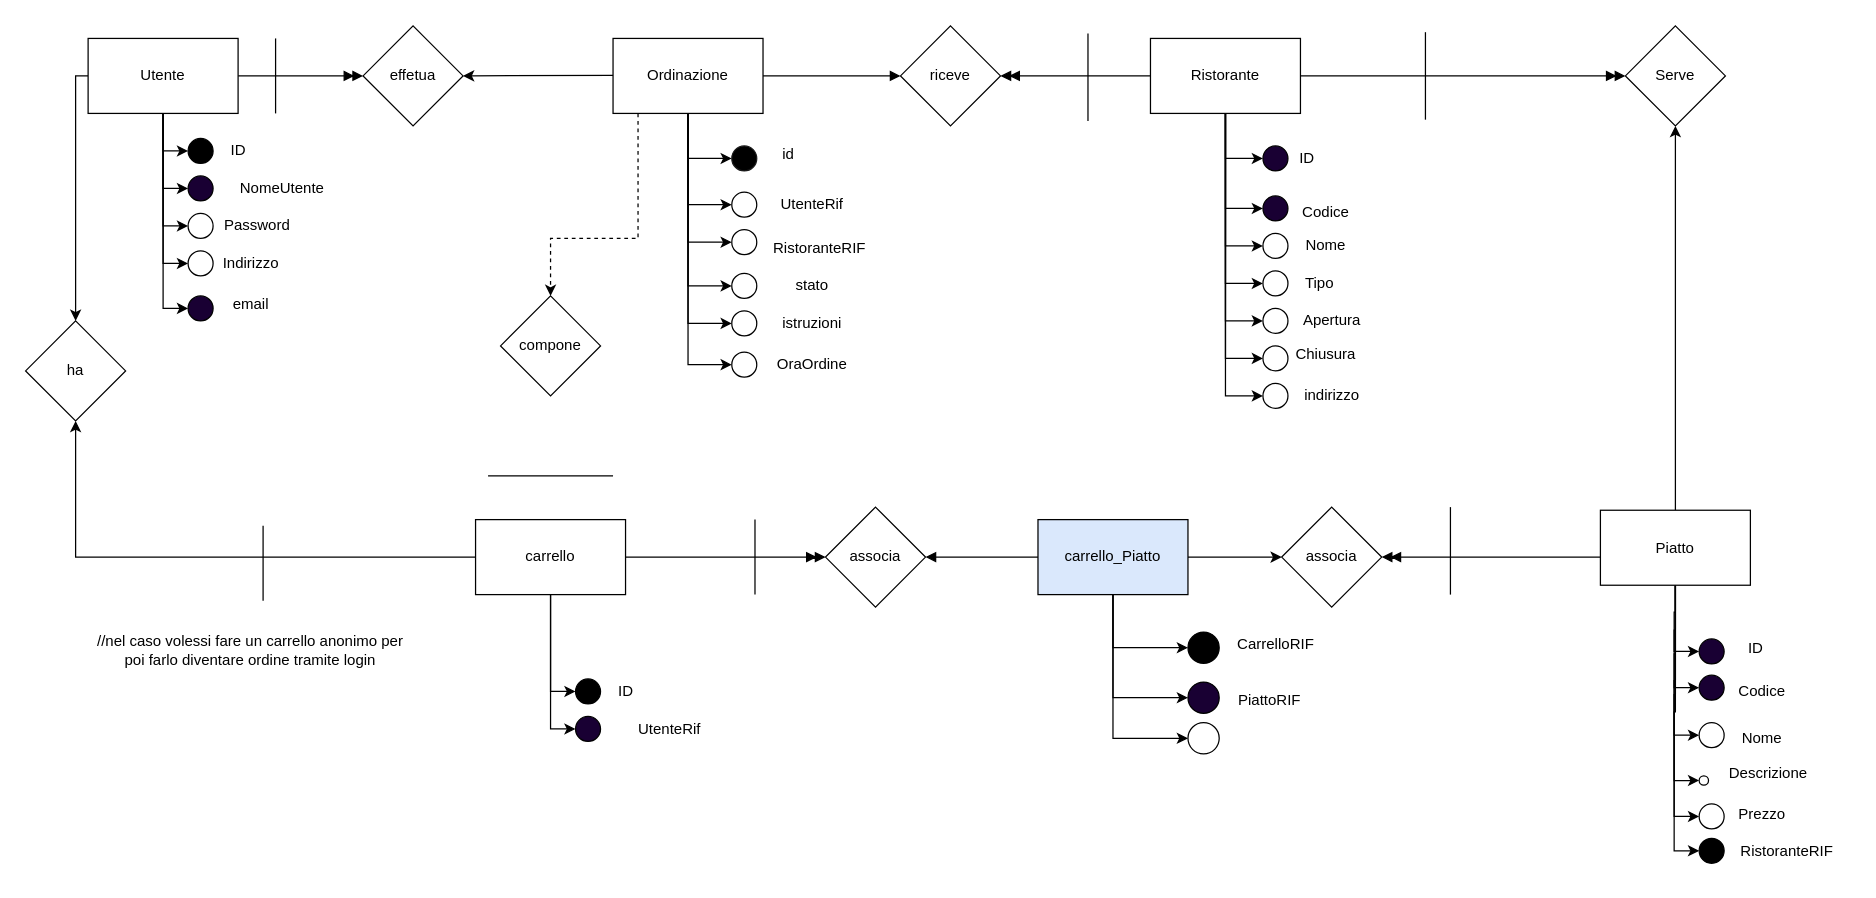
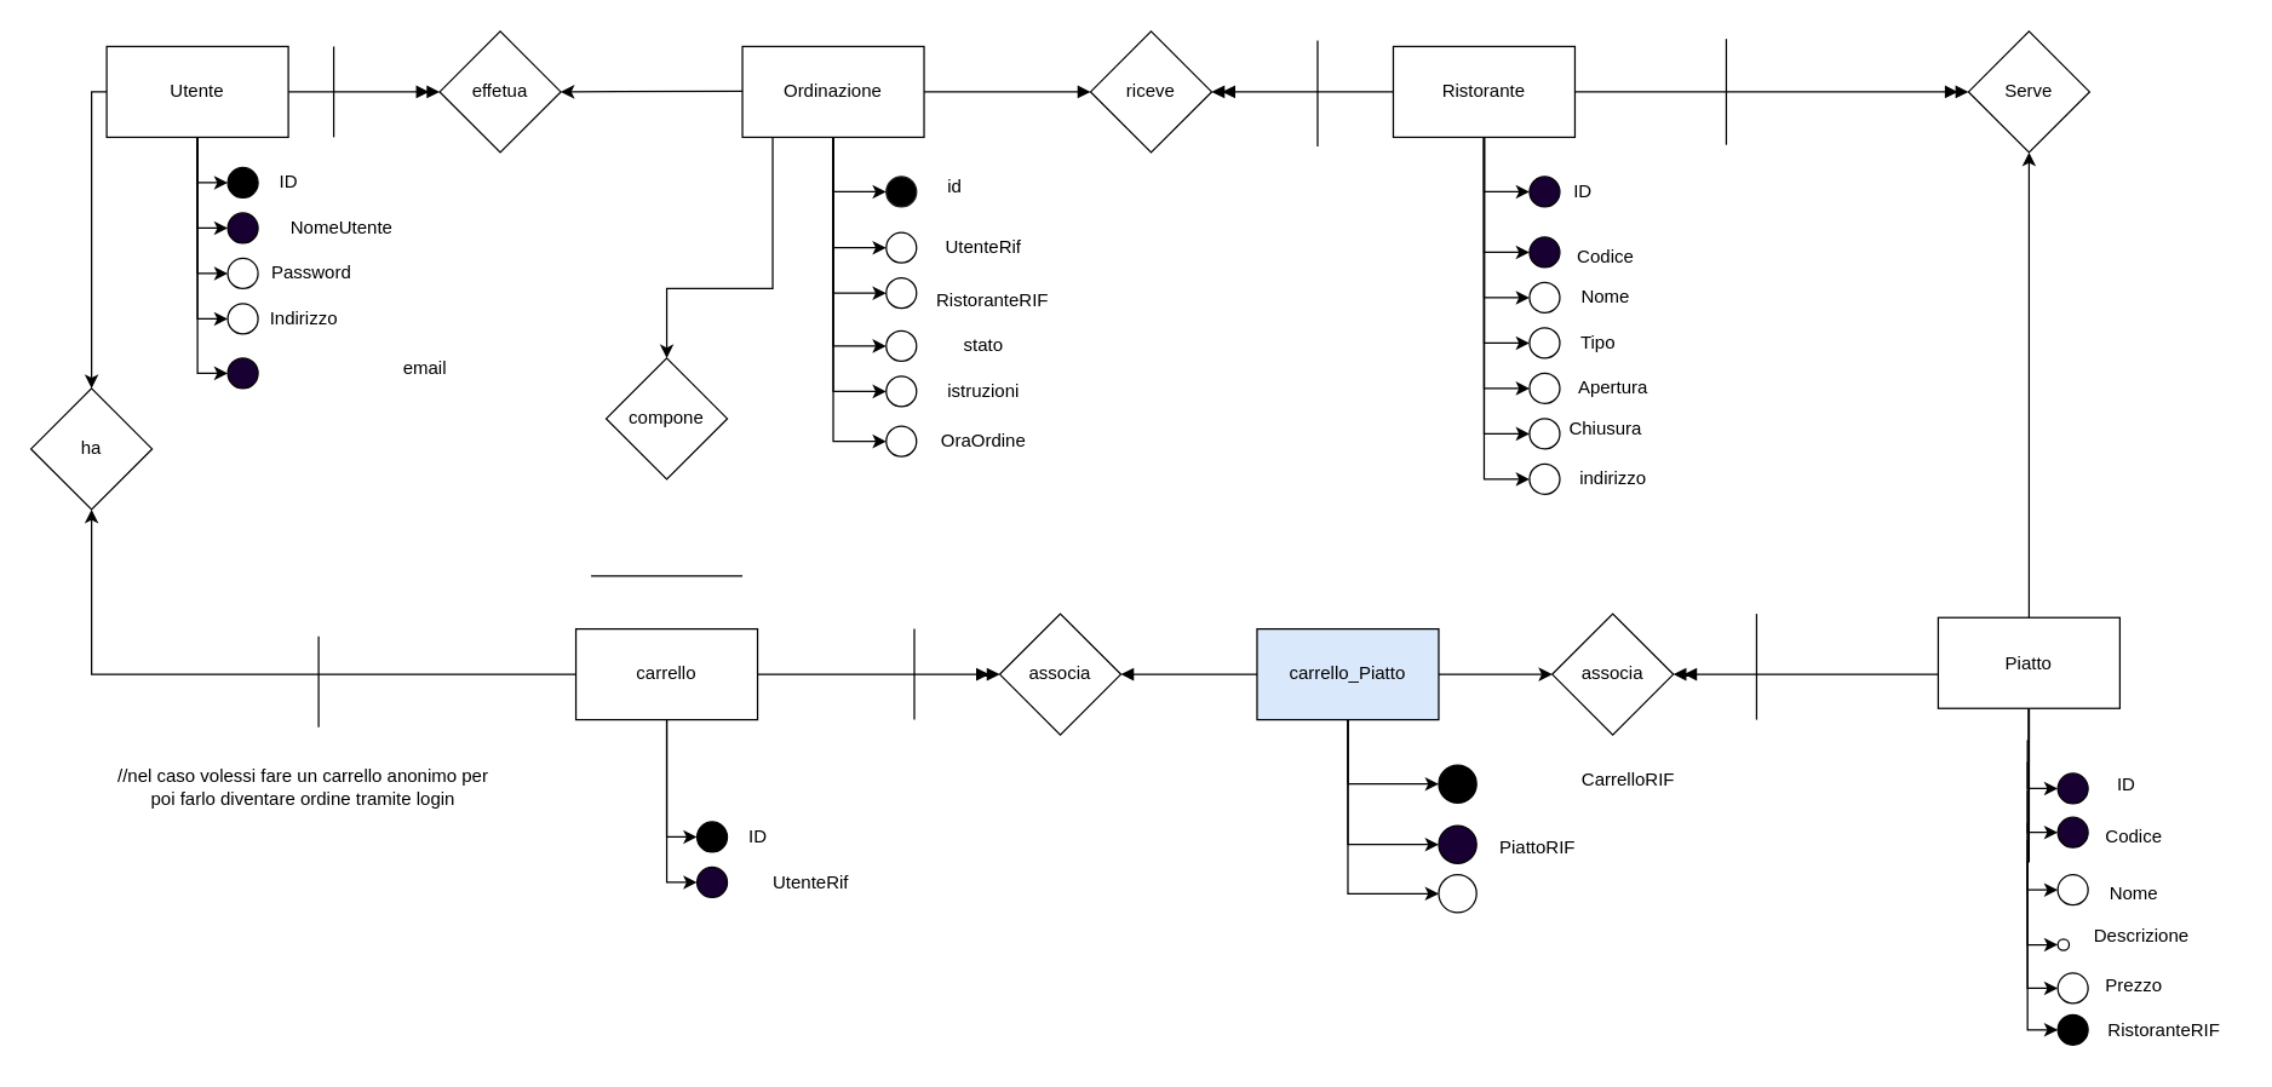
- <mxCell id="27" style="edgeStyle=orthogonalEdgeStyle;rounded=0;orthogonalLoop=1;jettySize=auto;html=1;entryX=0.5;entryY=0;entryDx=0;entryDy=0;dashed=1;" parent="1" source="28" target="116" edge="1"><mxGeometry relative="1" as="geometry"><Array as="points"><mxPoint x="510" y="190" /><mxPoint x="440" y="190" /></Array></mxGeometry></mxCell>
+ <mxCell id="27" style="edgeStyle=orthogonalEdgeStyle;rounded=0;orthogonalLoop=1;jettySize=auto;html=1;entryX=0.5;entryY=0;entryDx=0;entryDy=0;" parent="1" source="28" target="116" edge="1"><mxGeometry relative="1" as="geometry"><Array as="points"><mxPoint x="510" y="190" /><mxPoint x="440" y="190" /></Array></mxGeometry></mxCell>
- <mxCell id="59" value="email" style="text;html=1;align=center;verticalAlign=middle;resizable=0;points=[];autosize=1;strokeColor=none;fillColor=none;" parent="1" vertex="1"><mxGeometry x="175" y="228" width="50" height="30" as="geometry" /></mxCell>
+ <mxCell id="59" value="email" style="text;html=1;align=center;verticalAlign=middle;resizable=0;points=[];autosize=1;strokeColor=none;fillColor=none;" parent="1" vertex="1"><mxGeometry x="255" y="228" width="50" height="30" as="geometry" /></mxCell>
- <mxCell id="111" value="CarrelloRIF" style="text;html=1;align=center;verticalAlign=middle;resizable=0;points=[];autosize=1;strokeColor=none;fillColor=none;" parent="1" vertex="1"><mxGeometry x="980" y="500" width="80" height="30" as="geometry" /></mxCell>
+ <mxCell id="111" value="CarrelloRIF" style="text;html=1;align=center;verticalAlign=middle;resizable=0;points=[];autosize=1;strokeColor=none;fillColor=none;" parent="1" vertex="1"><mxGeometry x="1035" y="500" width="80" height="30" as="geometry" /></mxCell>
